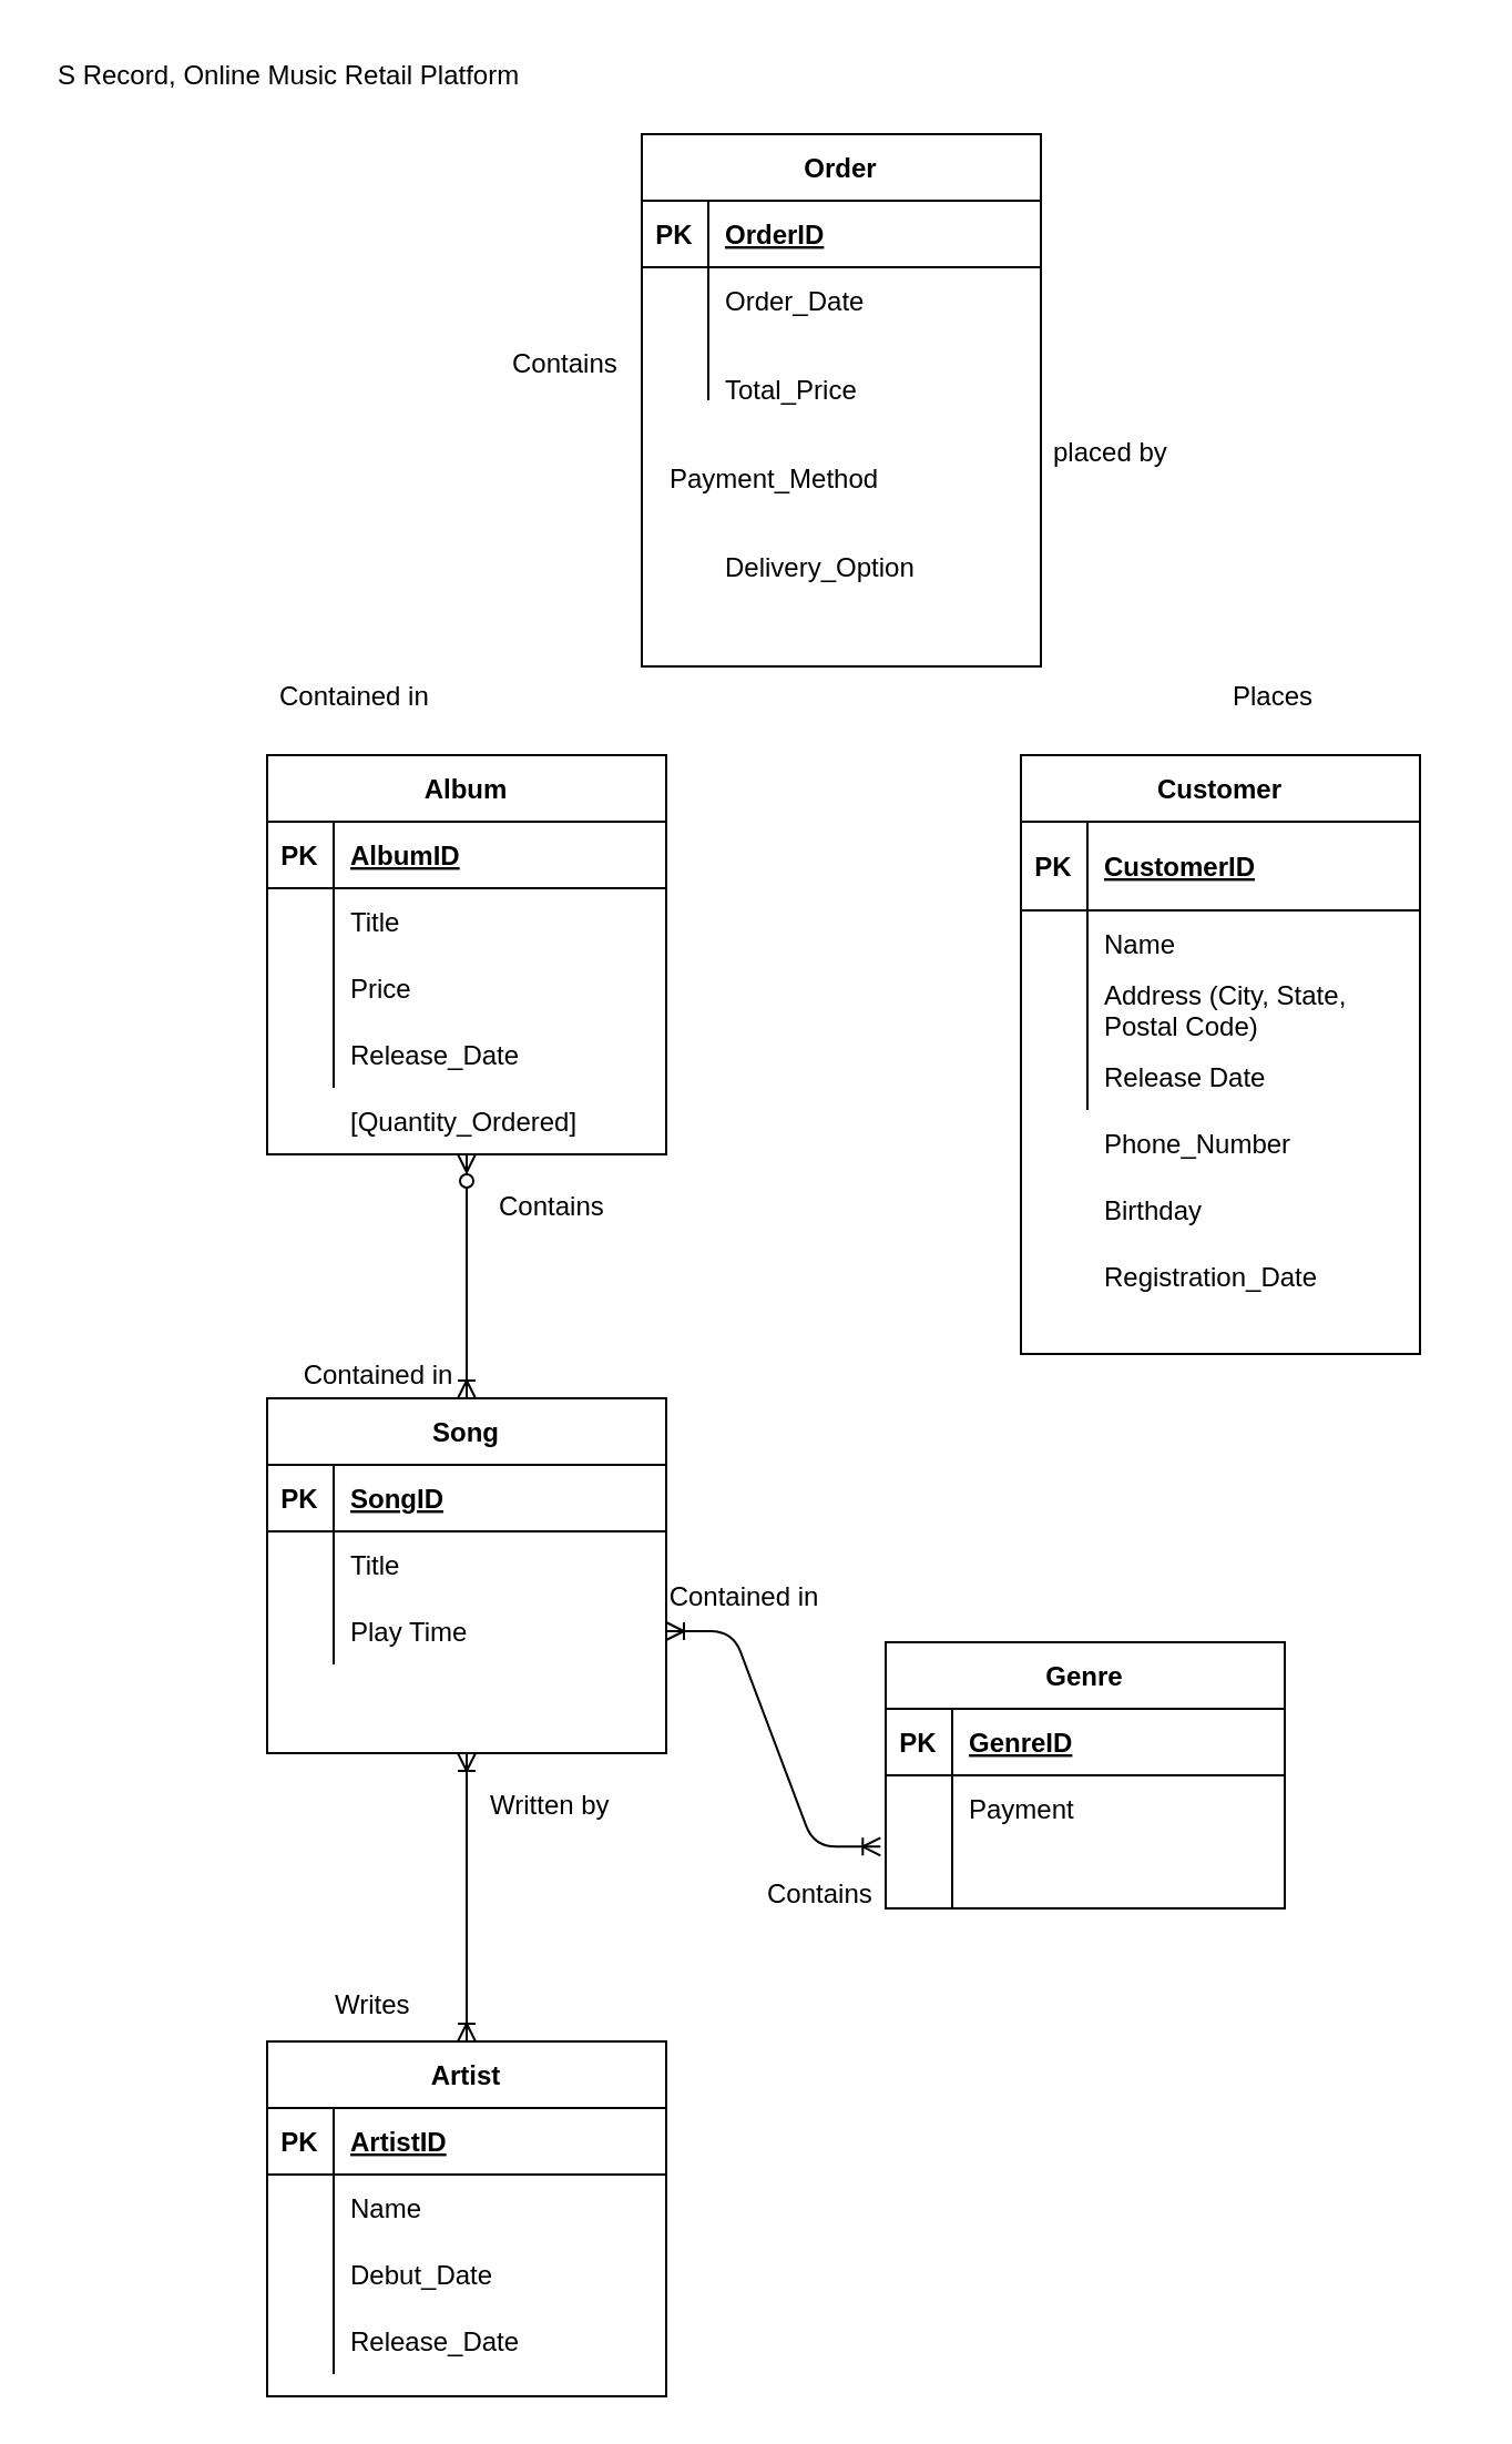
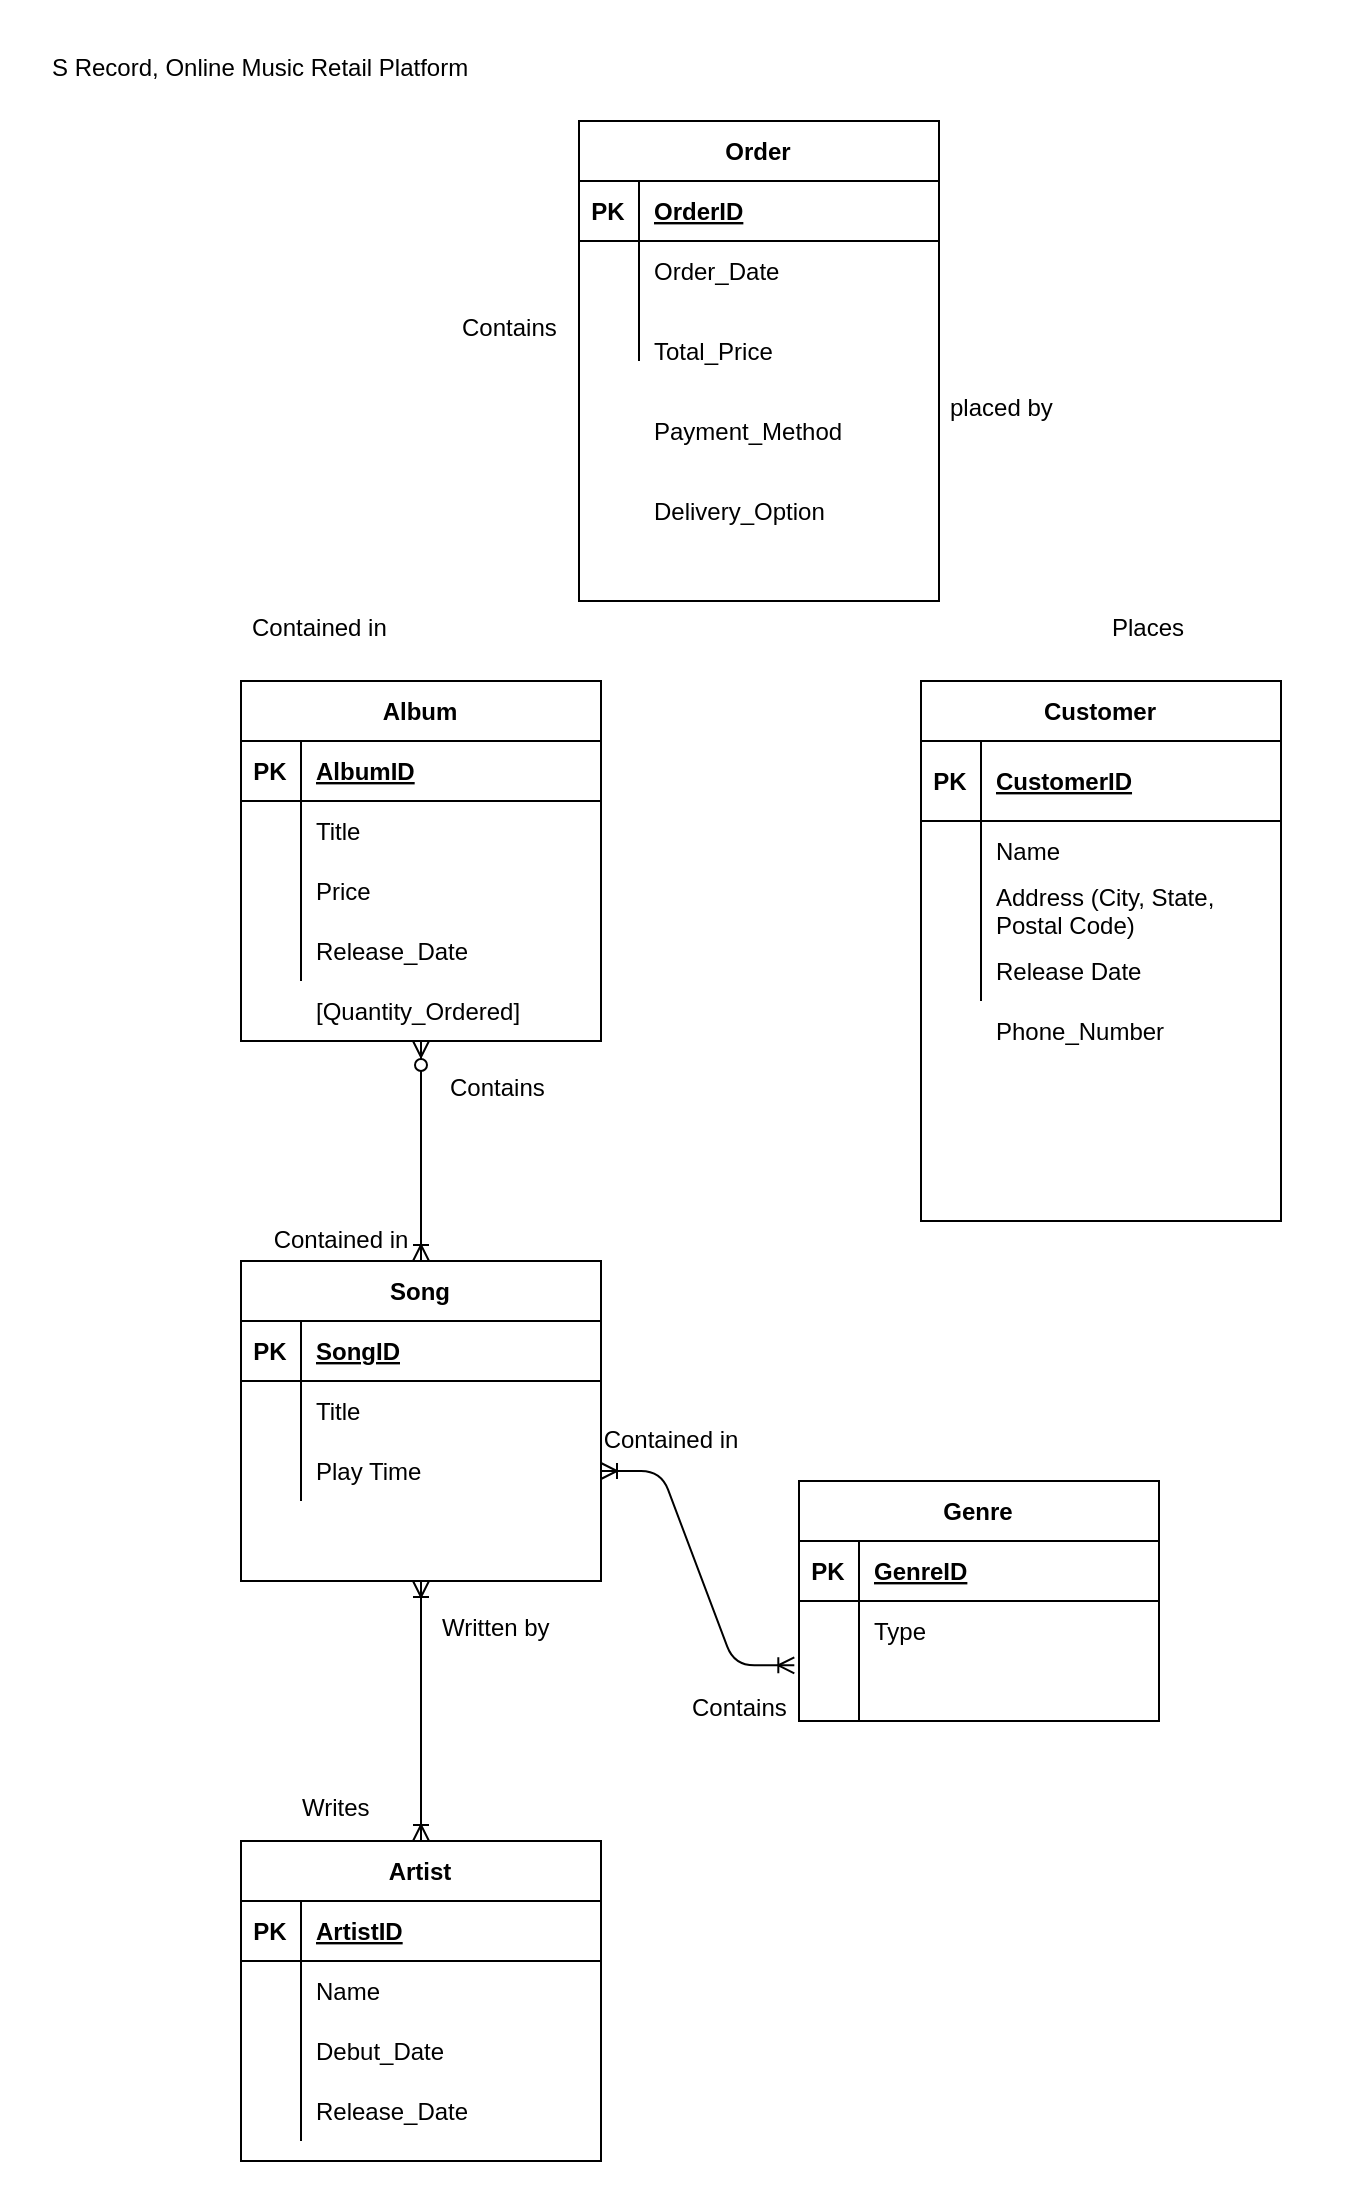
- <mxCell id="67" value="Payment_Method" style="shape=partialRectangle;connectable=0;fillColor=none;top=0;left=0;bottom=0;right=0;align=left;spacingLeft=6;overflow=hidden;" parent="1" vertex="1"><mxGeometry x="294" y="200" width="150" height="30" as="geometry" /></mxCell>
+ <mxCell id="67" value="Payment_Method" style="shape=partialRectangle;connectable=0;fillColor=none;top=0;left=0;bottom=0;right=0;align=left;spacingLeft=6;overflow=hidden;" parent="1" vertex="1"><mxGeometry x="319" y="200" width="150" height="30" as="geometry" /></mxCell>
- <mxCell id="54" value="Birthday" style="shape=partialRectangle;connectable=0;fillColor=none;top=0;left=0;bottom=0;right=0;align=left;spacingLeft=6;overflow=hidden;" parent="1" vertex="1"><mxGeometry x="490" y="530" width="150" height="30" as="geometry" /></mxCell>
- <mxCell id="55" value="Registration_Date" style="shape=partialRectangle;connectable=0;fillColor=none;top=0;left=0;bottom=0;right=0;align=left;spacingLeft=6;overflow=hidden;" parent="1" vertex="1"><mxGeometry x="490" y="560" width="150" height="30" as="geometry" /></mxCell>
- <mxCell id="84" value="Payment" style="shape=partialRectangle;connectable=0;fillColor=none;top=0;left=0;bottom=0;right=0;align=left;spacingLeft=6;overflow=hidden;" parent="82" vertex="1"><mxGeometry x="30" width="150" height="30" as="geometry" /></mxCell>
+ <mxCell id="84" value="Type" style="shape=partialRectangle;connectable=0;fillColor=none;top=0;left=0;bottom=0;right=0;align=left;spacingLeft=6;overflow=hidden;" parent="82" vertex="1"><mxGeometry x="30" width="150" height="30" as="geometry" /></mxCell>
